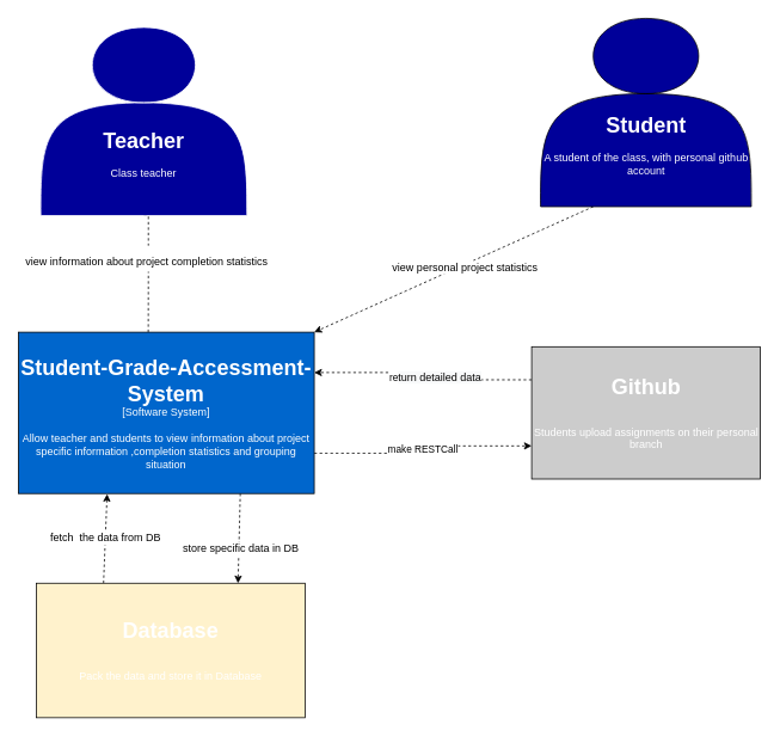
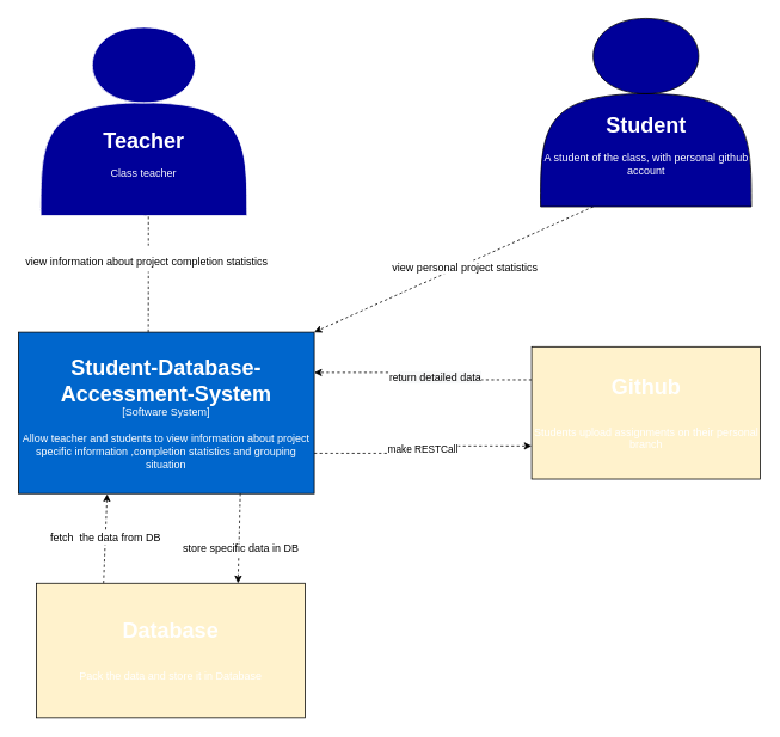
- <mxCell id="10" value="&lt;font color=&quot;#ffffff&quot;&gt;&lt;font style=&quot;font-size: 24px&quot;&gt;&lt;b&gt;Student-Grade-Accessment-System&lt;/b&gt;&lt;/font&gt;&lt;br&gt;[Software System]&lt;br&gt;&lt;br&gt;Allow teacher and students to view information about project specific information ,completion statistics and grouping situation&lt;/font&gt;" style="rounded=0;whiteSpace=wrap;html=1;fillColor=#0066CC;" parent="1" vertex="1"><mxGeometry x="20" y="370" width="330" height="180" as="geometry" /></mxCell>
+ <mxCell id="10" value="&lt;font color=&quot;#ffffff&quot;&gt;&lt;font style=&quot;font-size: 24px&quot;&gt;&lt;b&gt;Student-Database-Accessment-System&lt;/b&gt;&lt;/font&gt;&lt;br&gt;[Software System]&lt;br&gt;&lt;br&gt;Allow teacher and students to view information about project specific information ,completion statistics and grouping situation&lt;/font&gt;" style="rounded=0;whiteSpace=wrap;html=1;fillColor=#0066CC;" parent="1" vertex="1"><mxGeometry x="20" y="370" width="330" height="180" as="geometry" /></mxCell>
- <mxCell id="16" value="&lt;font color=&quot;#ffffff&quot;&gt;&lt;font style=&quot;font-size: 24px&quot;&gt;&lt;b&gt;Github&lt;br&gt;&lt;/b&gt;&lt;/font&gt;&lt;br&gt;&lt;br&gt;Students upload assignments on their personal branch&lt;/font&gt;" style="rounded=0;whiteSpace=wrap;html=1;fillColor=#CCCCCC;" parent="1" vertex="1"><mxGeometry x="592.5" y="386.25" width="255" height="147.5" as="geometry" /></mxCell>
+ <mxCell id="16" value="&lt;font color=&quot;#ffffff&quot;&gt;&lt;font style=&quot;font-size: 24px&quot;&gt;&lt;b&gt;Github&lt;br&gt;&lt;/b&gt;&lt;/font&gt;&lt;br&gt;&lt;br&gt;Students upload assignments on their personal branch&lt;/font&gt;" style="rounded=0;whiteSpace=wrap;html=1;fillColor=#fff2cc;" parent="1" vertex="1"><mxGeometry x="592.5" y="386.25" width="255" height="147.5" as="geometry" /></mxCell>
